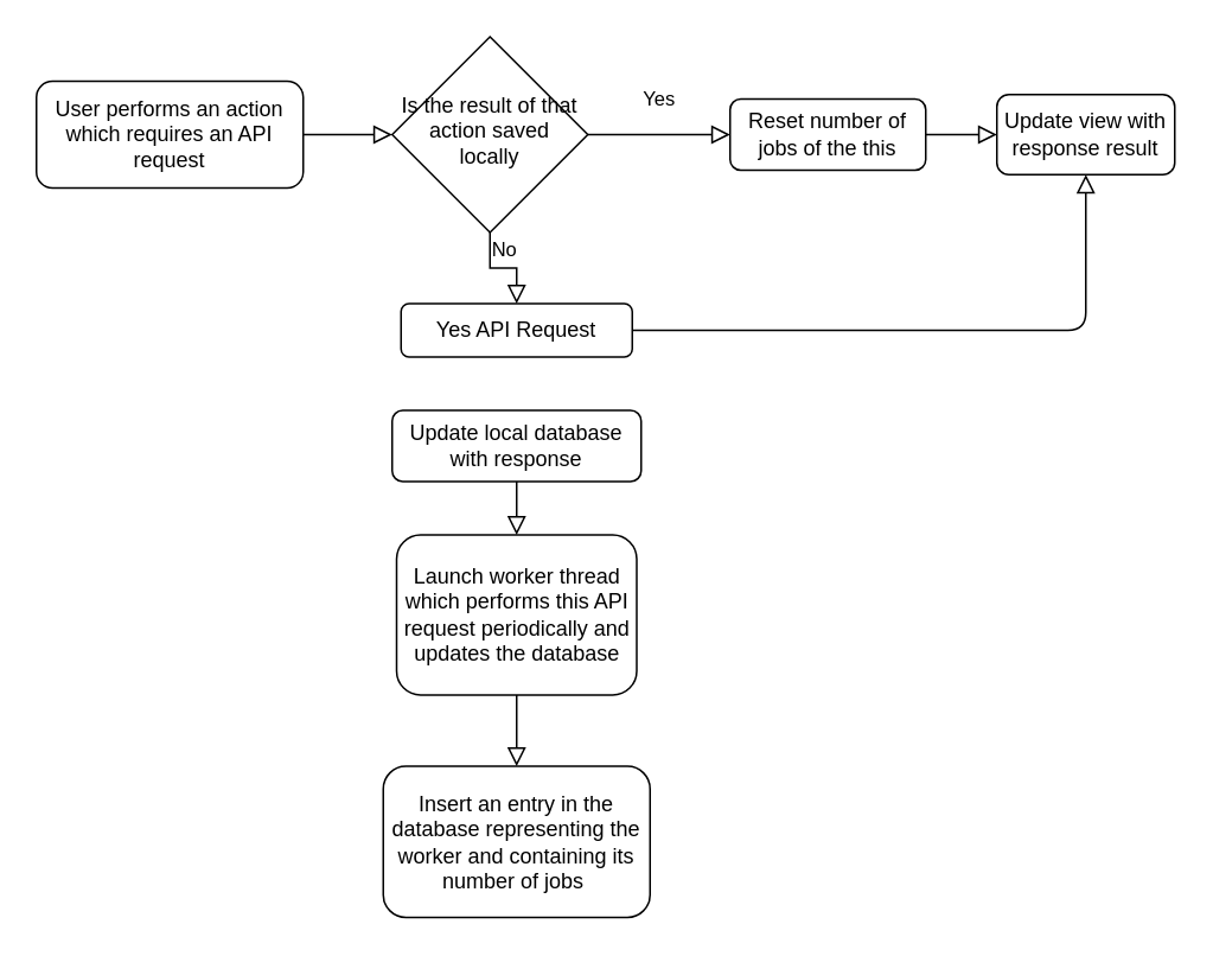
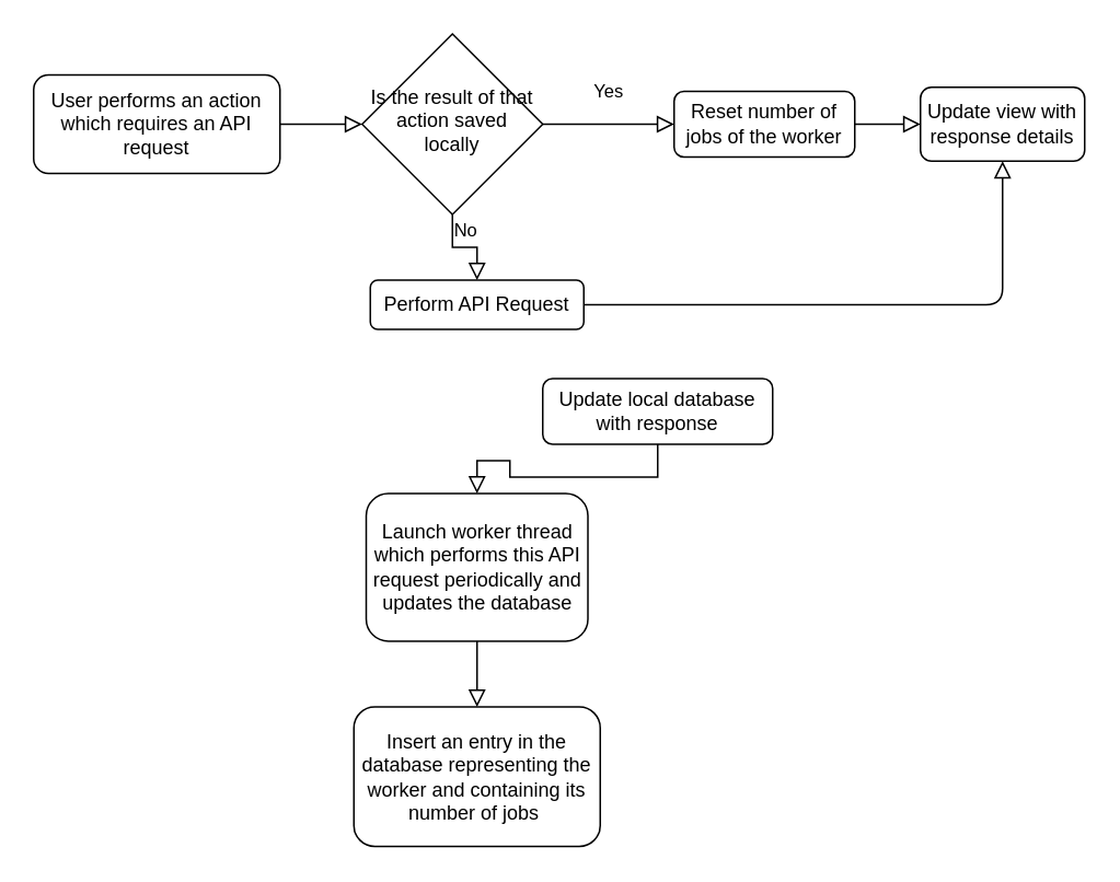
- <mxCell id="15" value="Reset number of jobs of the this" style="rounded=1;whiteSpace=wrap;html=1;" vertex="1" parent="1"><mxGeometry x="410" y="55" width="110" height="40" as="geometry" /></mxCell>
+ <mxCell id="15" value="Reset number of jobs of the worker" style="rounded=1;whiteSpace=wrap;html=1;" vertex="1" parent="1"><mxGeometry x="410" y="55" width="110" height="40" as="geometry" /></mxCell>
- <mxCell id="8" value="Update view with response result" style="rounded=1;whiteSpace=wrap;html=1;" parent="1" vertex="1"><mxGeometry x="560" y="52.5" width="100" height="45" as="geometry" /></mxCell>
+ <mxCell id="8" value="Update view with response details" style="rounded=1;whiteSpace=wrap;html=1;" parent="1" vertex="1"><mxGeometry x="560" y="52.5" width="100" height="45" as="geometry" /></mxCell>
- <mxCell id="7" value="Yes API Request" style="rounded=1;whiteSpace=wrap;html=1;fontSize=12;glass=0;strokeWidth=1;shadow=0;" parent="1" vertex="1"><mxGeometry x="225" y="170" width="130" height="30" as="geometry" /></mxCell>
+ <mxCell id="7" value="Perform API Request" style="rounded=1;whiteSpace=wrap;html=1;fontSize=12;glass=0;strokeWidth=1;shadow=0;" parent="1" vertex="1"><mxGeometry x="225" y="170" width="130" height="30" as="geometry" /></mxCell>
- <mxCell id="10" value="Update local database&lt;br&gt;with response" style="rounded=1;whiteSpace=wrap;html=1;fontSize=12;glass=0;strokeWidth=1;shadow=0;" parent="1" vertex="1"><mxGeometry x="220" y="230" width="140" height="40" as="geometry" /></mxCell>
+ <mxCell id="10" value="Update local database&lt;br&gt;with response" style="rounded=1;whiteSpace=wrap;html=1;fontSize=12;glass=0;strokeWidth=1;shadow=0;" parent="1" vertex="1"><mxGeometry x="330" y="230" width="140" height="40" as="geometry" /></mxCell>
